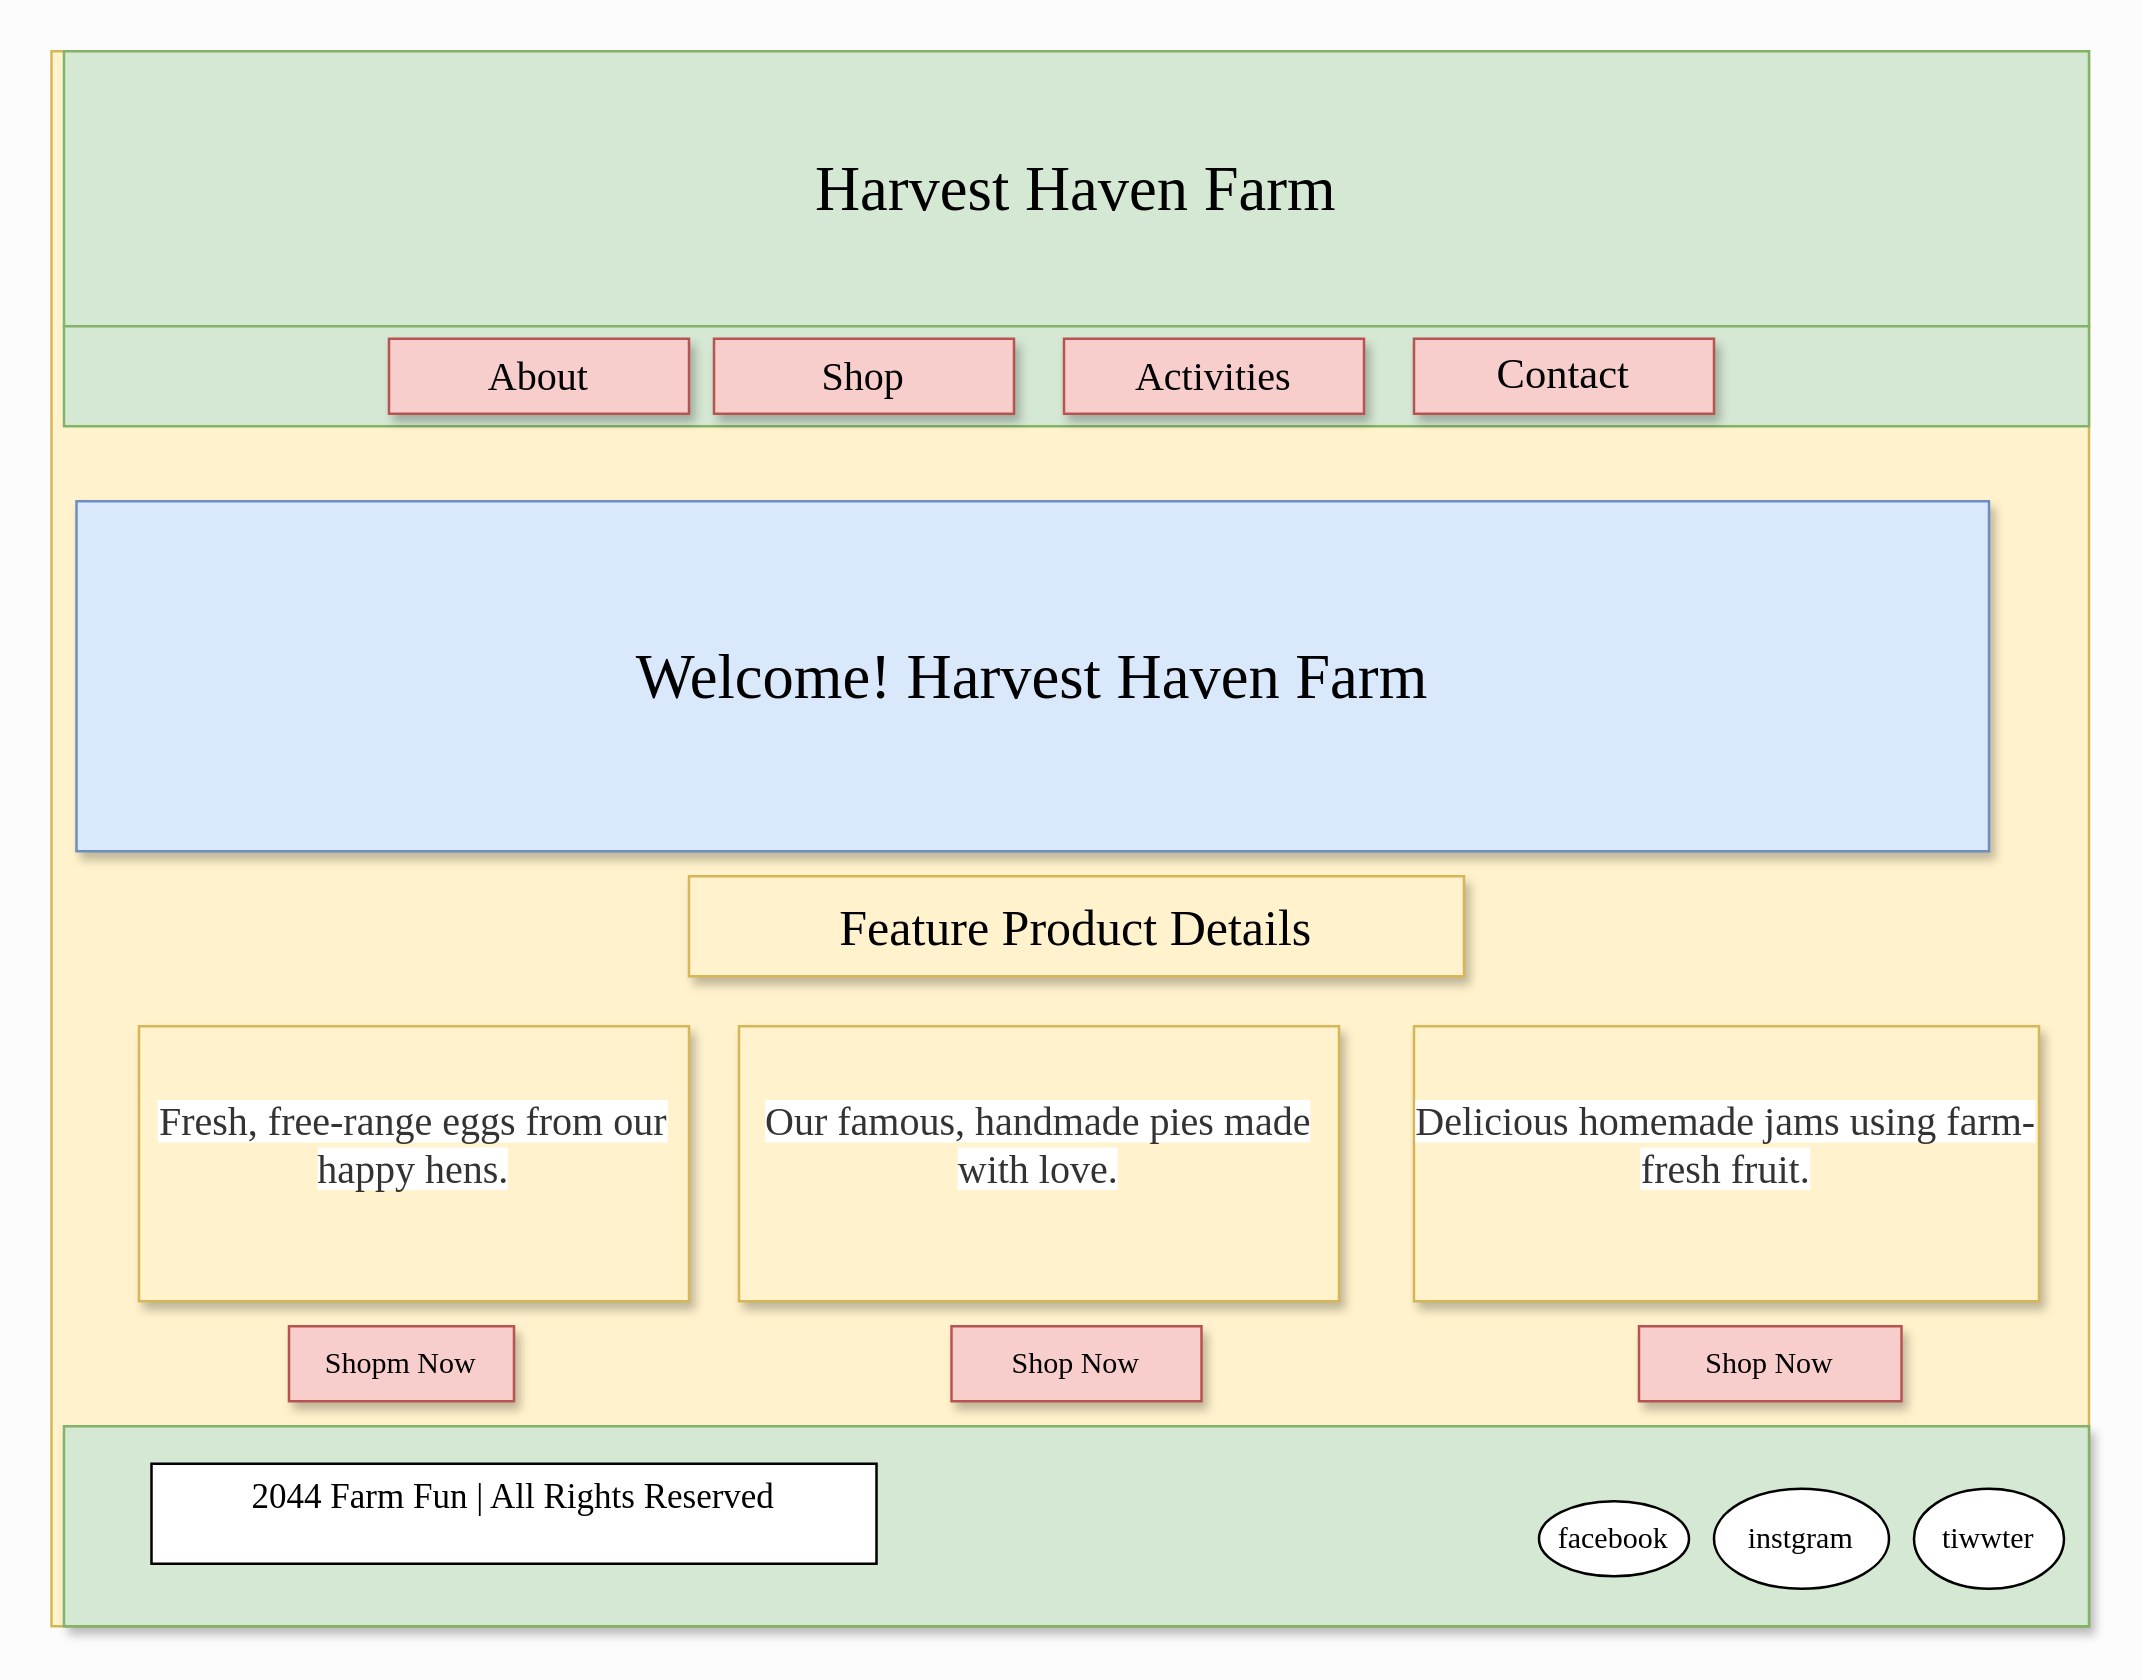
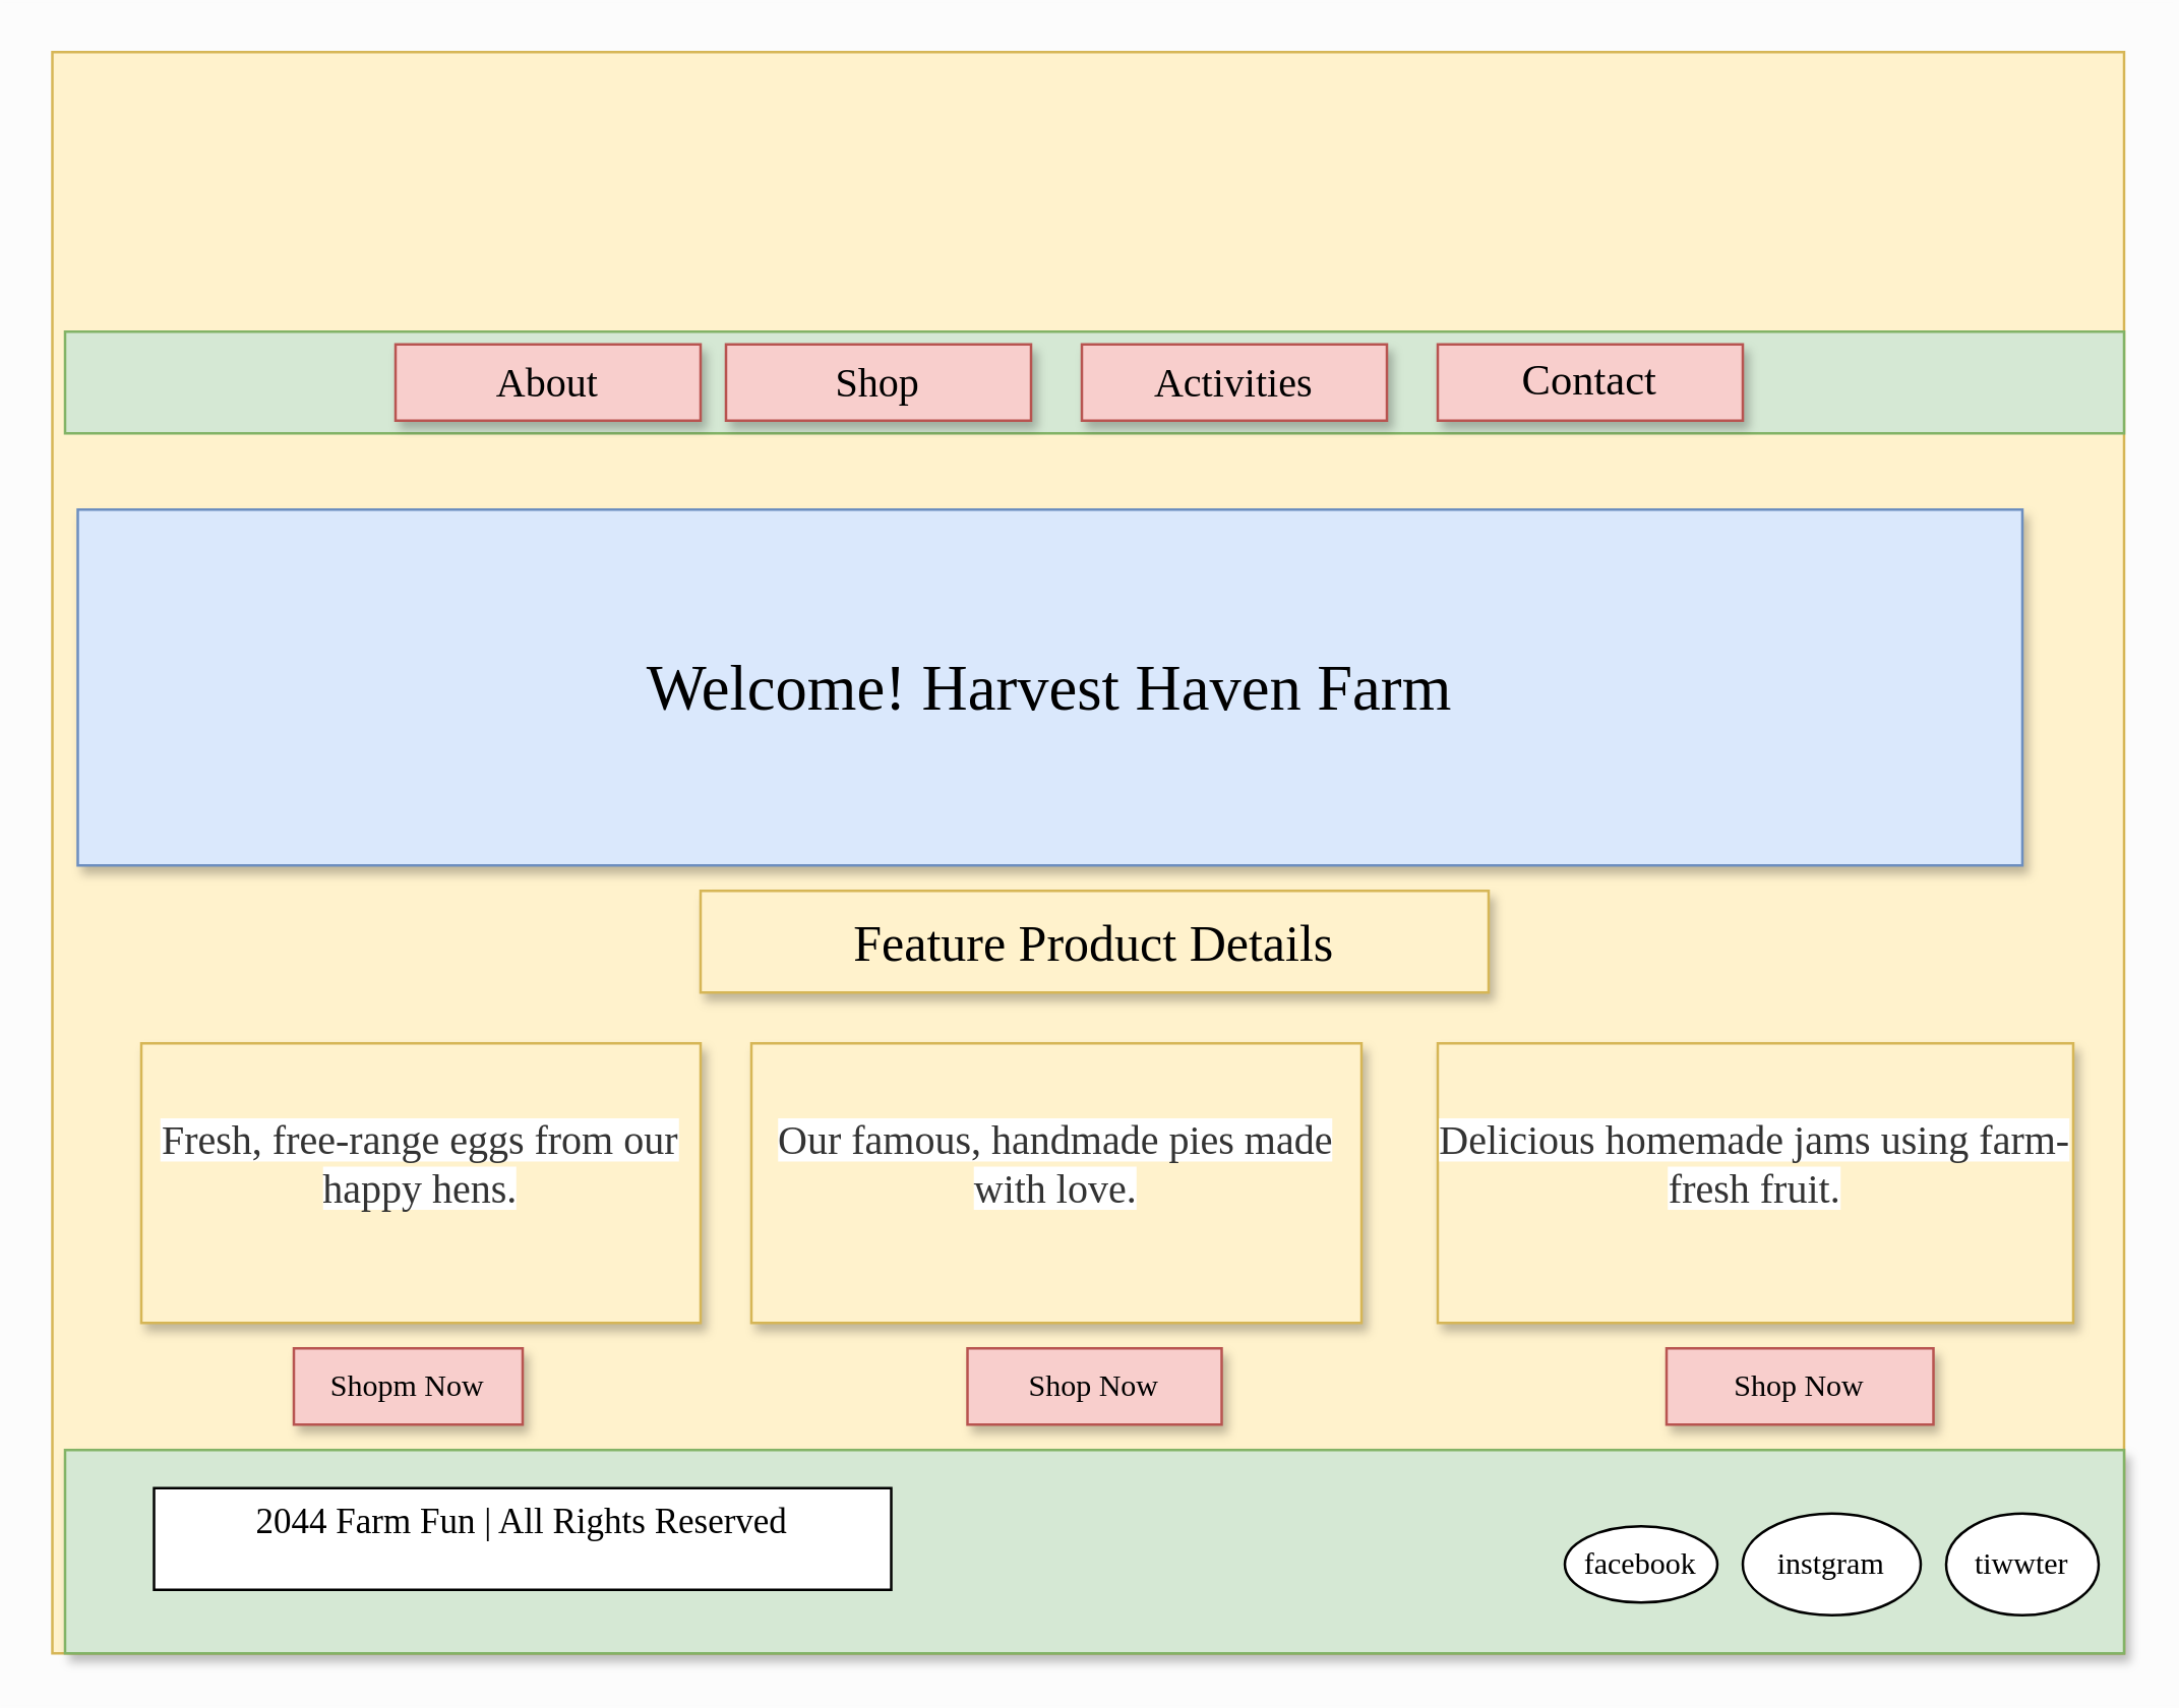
- <mxCell id="3" value="&lt;font style=&quot;font-size: 25px;&quot;&gt;Harvest Haven Farm&lt;/font&gt;" style="rounded=0;whiteSpace=wrap;html=1;hachureGap=4;fontFamily=Architects Daughter;fontSource=https%3A%2F%2Ffonts.googleapis.com%2Fcss%3Ffamily%3DArchitects%2BDaughter;fillColor=#d5e8d4;strokeColor=#82b366;" parent="1" vertex="1"><mxGeometry x="25" y="20" width="810" height="110" as="geometry" /></mxCell>
